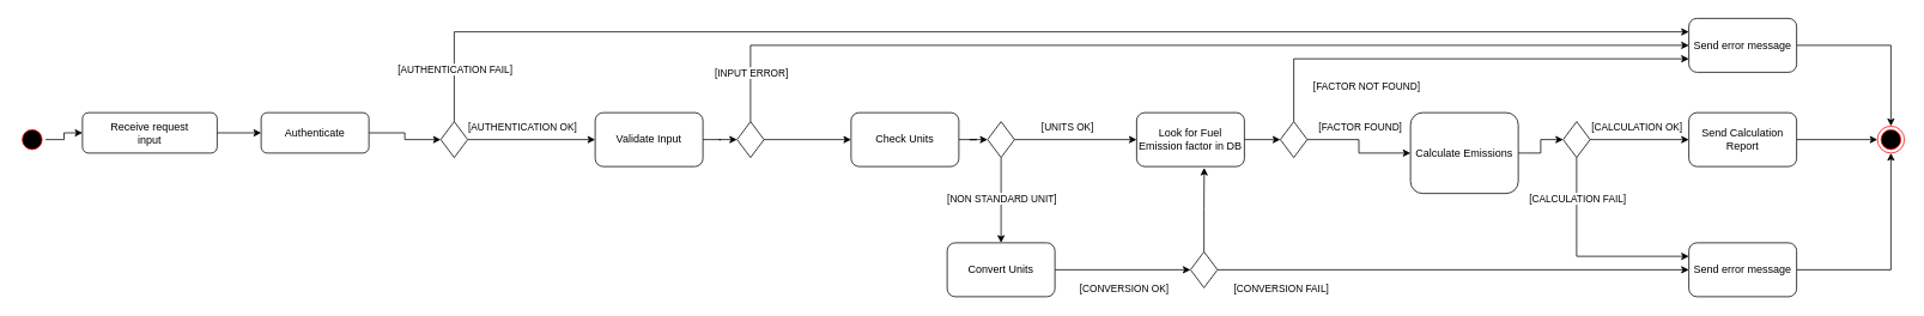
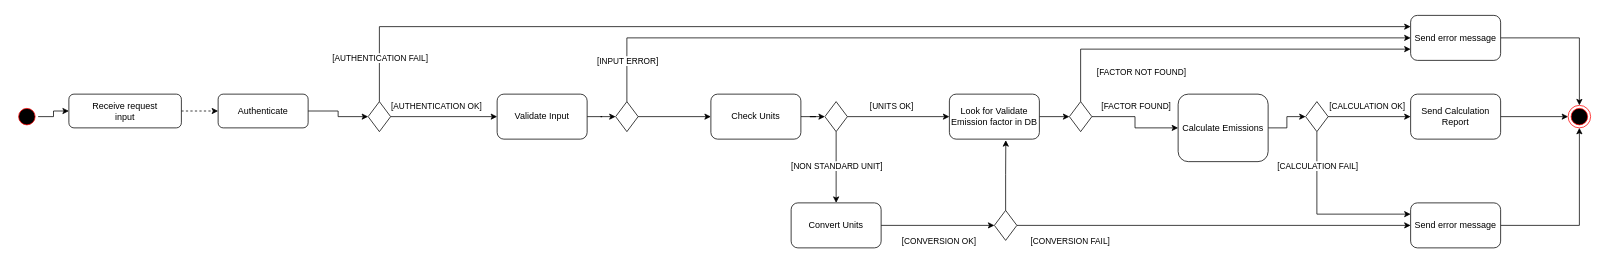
- <mxCell id="2" style="edgeStyle=orthogonalEdgeStyle;rounded=0;orthogonalLoop=1;jettySize=auto;html=1;" parent="1" source="3" target="7" edge="1"><mxGeometry relative="1" as="geometry" /></mxCell>
+ <mxCell id="2" style="edgeStyle=orthogonalEdgeStyle;rounded=0;orthogonalLoop=1;jettySize=auto;html=1;dashed=1;" parent="1" source="3" target="7" edge="1"><mxGeometry relative="1" as="geometry" /></mxCell>
- <mxCell id="27" value="Look for Fuel Emission factor in DB" style="rounded=1;whiteSpace=wrap;html=1;" parent="1" vertex="1"><mxGeometry x="1265" y="125" width="120" height="60" as="geometry" /></mxCell>
+ <mxCell id="27" value="Look for Validate Emission factor in DB" style="rounded=1;whiteSpace=wrap;html=1;" parent="1" vertex="1"><mxGeometry x="1265" y="125" width="120" height="60" as="geometry" /></mxCell>
